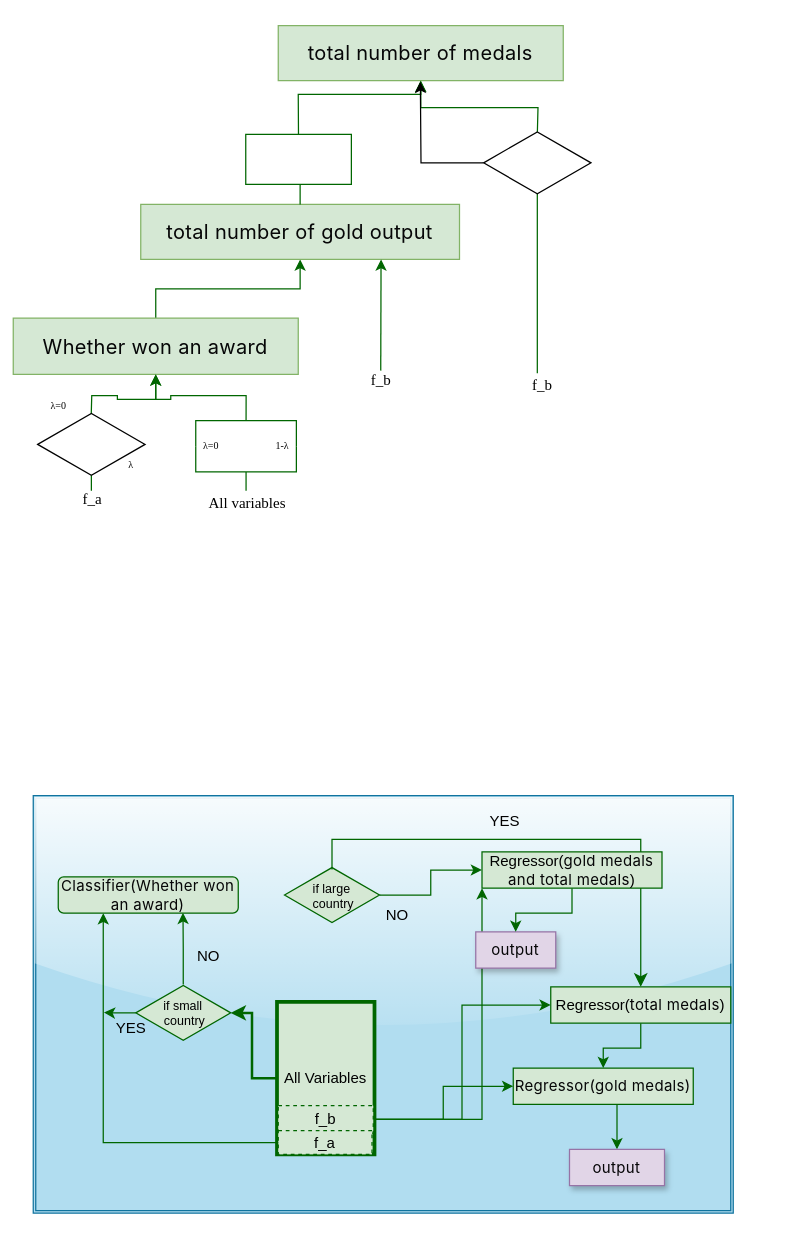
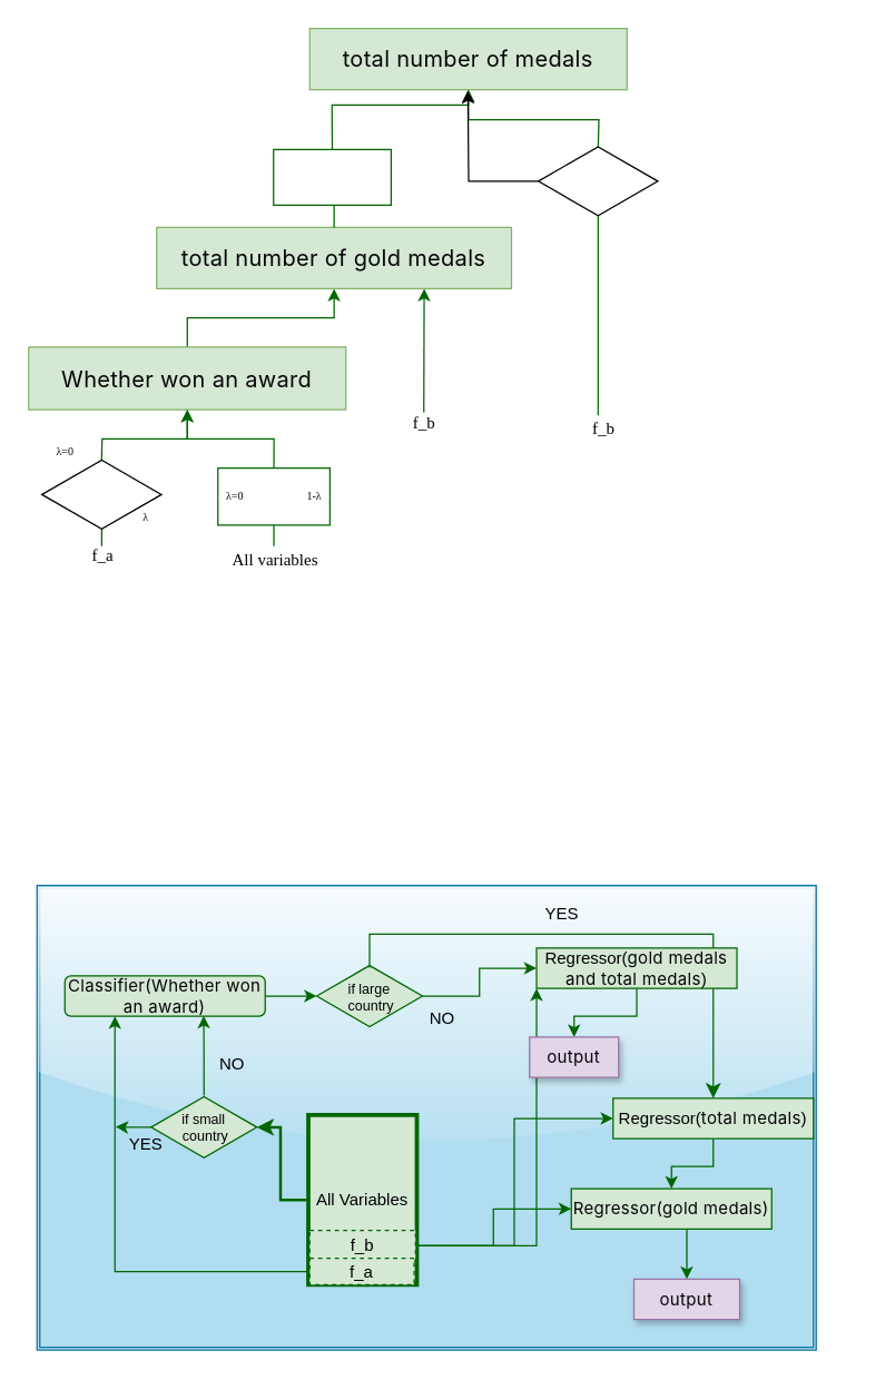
- <mxCell id="6" value="&lt;span style=&quot;color: rgb(6, 6, 7); font-family: -apple-system, BlinkMacSystemFont, &amp;quot;Helvetica Neue&amp;quot;, Helvetica, &amp;quot;Segoe UI&amp;quot;, Arial, Roboto, &amp;quot;PingFang SC&amp;quot;, MIUI, &amp;quot;Hiragino Sans GB&amp;quot;, &amp;quot;Microsoft YaHei&amp;quot;, sans-serif; letter-spacing: 0.25px; text-align: start; white-space-collapse: preserve;&quot;&gt;&lt;font style=&quot;font-size: 16px;&quot;&gt;total number of gold output&lt;/font&gt;&lt;/span&gt;" style="rounded=0;whiteSpace=wrap;html=1;fillColor=#d5e8d4;strokeColor=#82b366;labelBackgroundColor=none;" vertex="1" parent="1"><mxGeometry x="112" y="163" width="255" height="44" as="geometry" /></mxCell>
+ <mxCell id="6" value="&lt;span style=&quot;color: rgb(6, 6, 7); font-family: -apple-system, BlinkMacSystemFont, &amp;quot;Helvetica Neue&amp;quot;, Helvetica, &amp;quot;Segoe UI&amp;quot;, Arial, Roboto, &amp;quot;PingFang SC&amp;quot;, MIUI, &amp;quot;Hiragino Sans GB&amp;quot;, &amp;quot;Microsoft YaHei&amp;quot;, sans-serif; letter-spacing: 0.25px; text-align: start; white-space-collapse: preserve;&quot;&gt;&lt;font style=&quot;font-size: 16px;&quot;&gt;total number of gold medals&lt;/font&gt;&lt;/span&gt;" style="rounded=0;whiteSpace=wrap;html=1;fillColor=#d5e8d4;strokeColor=#82b366;labelBackgroundColor=none;" vertex="1" parent="1"><mxGeometry x="112" y="163" width="255" height="44" as="geometry" /></mxCell>
- <mxCell id="4" value="&lt;span style=&quot;color: rgb(6, 6, 7); font-family: -apple-system, BlinkMacSystemFont, &amp;quot;Helvetica Neue&amp;quot;, Helvetica, &amp;quot;Segoe UI&amp;quot;, Arial, Roboto, &amp;quot;PingFang SC&amp;quot;, MIUI, &amp;quot;Hiragino Sans GB&amp;quot;, &amp;quot;Microsoft YaHei&amp;quot;, sans-serif; letter-spacing: 0.25px; text-align: start; white-space-collapse: preserve;&quot;&gt;&lt;font style=&quot;font-size: 16px;&quot;&gt;Whether won an award&lt;/font&gt;&lt;/span&gt;" style="rounded=0;whiteSpace=wrap;html=1;fillColor=#d5e8d4;strokeColor=#82b366;labelBackgroundColor=none;" vertex="1" parent="1"><mxGeometry x="10" y="254" width="228" height="45" as="geometry" /></mxCell>
+ <mxCell id="4" value="&lt;span style=&quot;color: rgb(6, 6, 7); font-family: -apple-system, BlinkMacSystemFont, &amp;quot;Helvetica Neue&amp;quot;, Helvetica, &amp;quot;Segoe UI&amp;quot;, Arial, Roboto, &amp;quot;PingFang SC&amp;quot;, MIUI, &amp;quot;Hiragino Sans GB&amp;quot;, &amp;quot;Microsoft YaHei&amp;quot;, sans-serif; letter-spacing: 0.25px; text-align: start; white-space-collapse: preserve;&quot;&gt;&lt;font style=&quot;font-size: 16px;&quot;&gt;Whether won an award&lt;/font&gt;&lt;/span&gt;" style="rounded=0;whiteSpace=wrap;html=1;fillColor=#d5e8d4;strokeColor=#82b366;labelBackgroundColor=none;" vertex="1" parent="1"><mxGeometry x="20" y="249" width="228" height="45" as="geometry" /></mxCell>
+ <mxCell id="43" value="" style="edgeStyle=orthogonalEdgeStyle;rounded=0;orthogonalLoop=1;jettySize=auto;html=1;fillColor=#d5e8d4;strokeColor=#006600;" edge="1" parent="1" source="44" target="46"><mxGeometry relative="1" as="geometry" /></mxCell>
